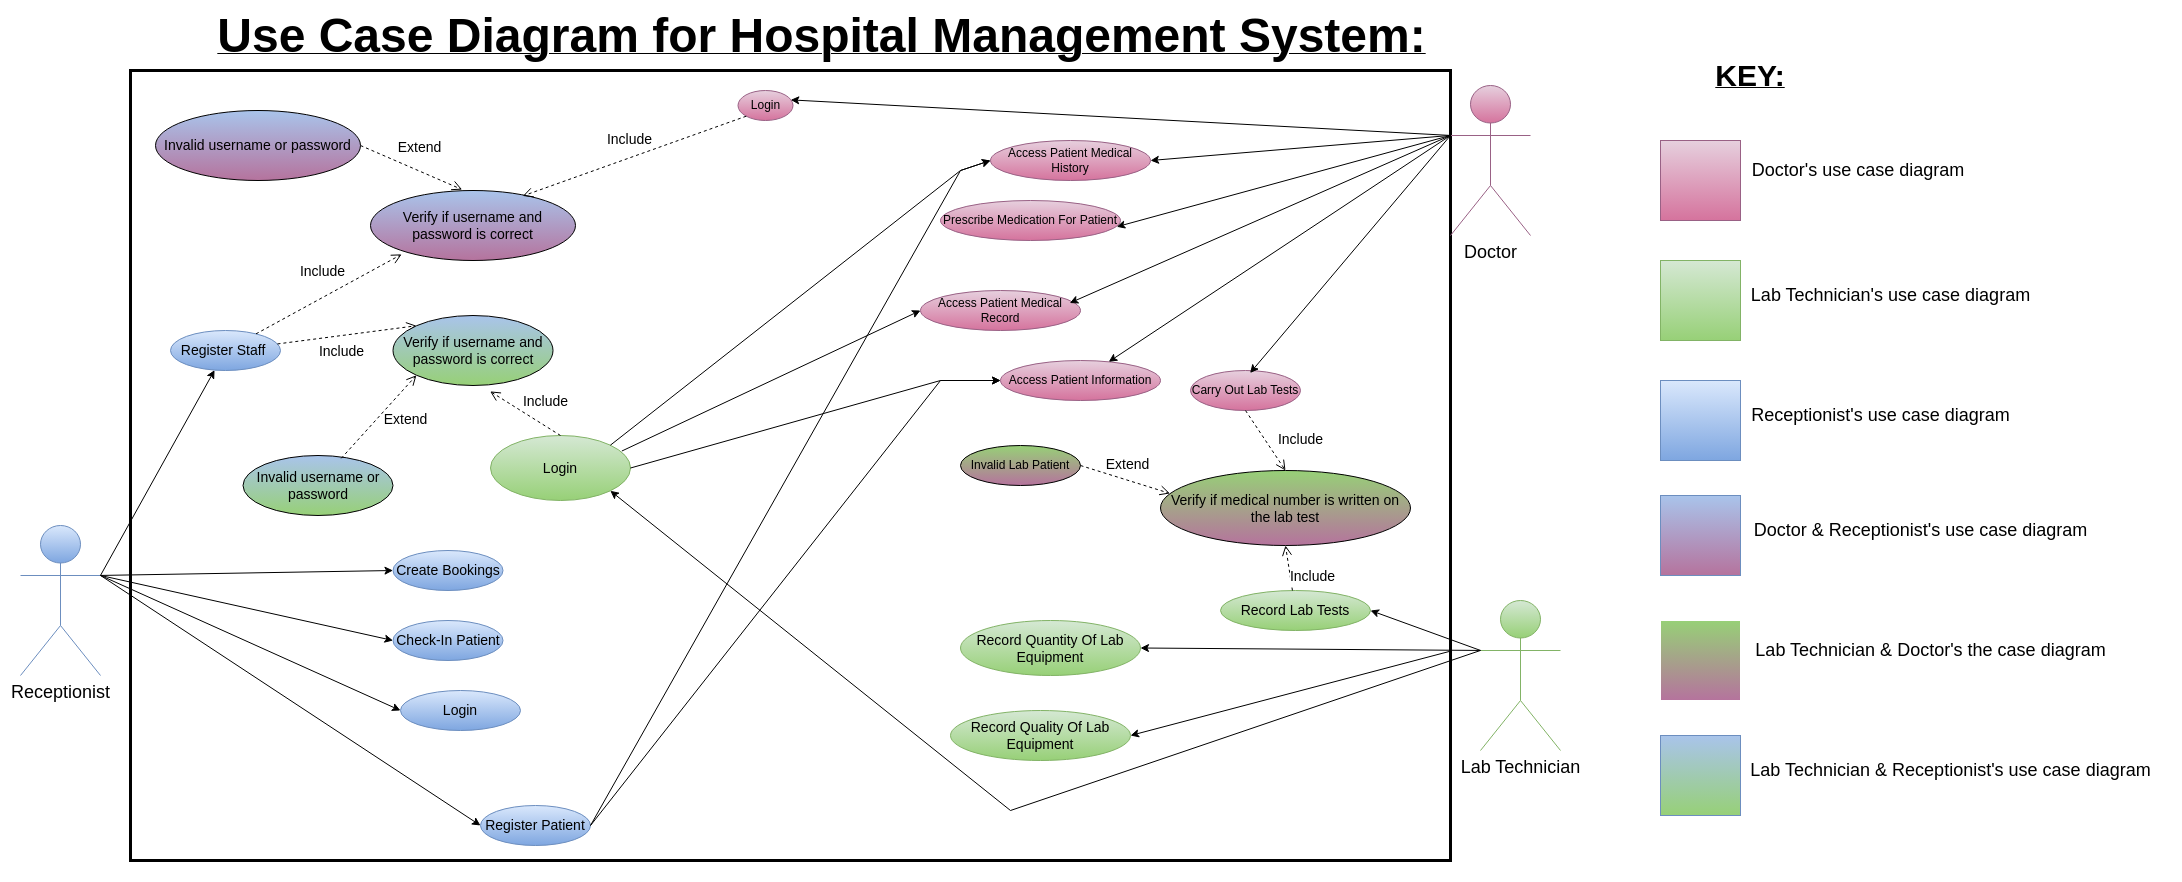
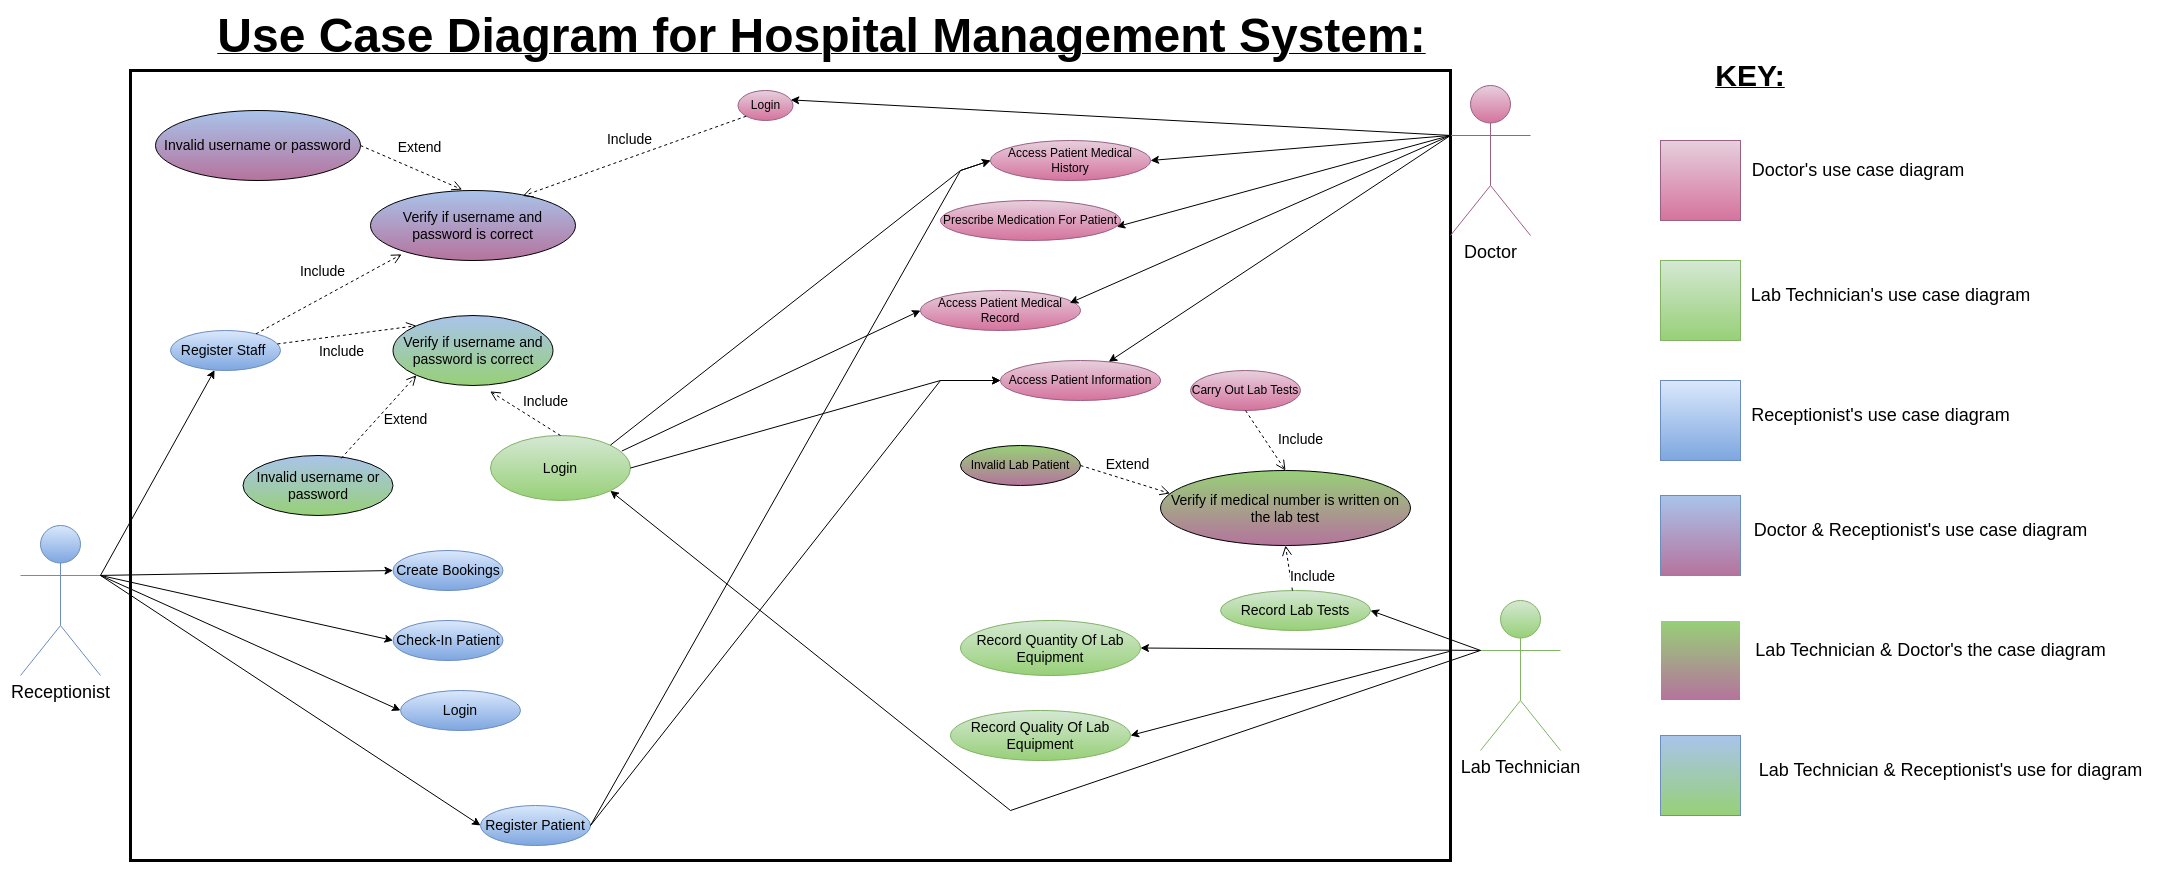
- <mxCell id="29" value="" style="endArrow=classic;html=1;rounded=0;entryX=0.542;entryY=0.062;entryDx=0;entryDy=0;entryPerimeter=0;exitX=0;exitY=0.333;exitDx=0;exitDy=0;exitPerimeter=0;" parent="1" source="5" target="12" edge="1"><mxGeometry width="50" height="50" relative="1" as="geometry"><mxPoint x="1390" y="130" as="sourcePoint" /><mxPoint x="1038" y="100" as="targetPoint" /><Array as="points" /></mxGeometry></mxCell>
- <mxCell id="67" value="&lt;font style=&quot;font-size: 18px;&quot;&gt;Lab Technician &amp;amp; Receptionist's use case diagram&lt;/font&gt;" style="text;html=1;align=center;verticalAlign=middle;resizable=0;points=[];autosize=1;strokeColor=none;fillColor=none;" parent="1" vertex="1"><mxGeometry x="1740" y="750" width="420" height="40" as="geometry" /></mxCell>
+ <mxCell id="67" value="&lt;font style=&quot;font-size: 18px;&quot;&gt;Lab Technician &amp;amp; Receptionist's use for diagram&lt;/font&gt;" style="text;html=1;align=center;verticalAlign=middle;resizable=0;points=[];autosize=1;strokeColor=none;fillColor=none;" parent="1" vertex="1"><mxGeometry x="1740" y="750" width="420" height="40" as="geometry" /></mxCell>
